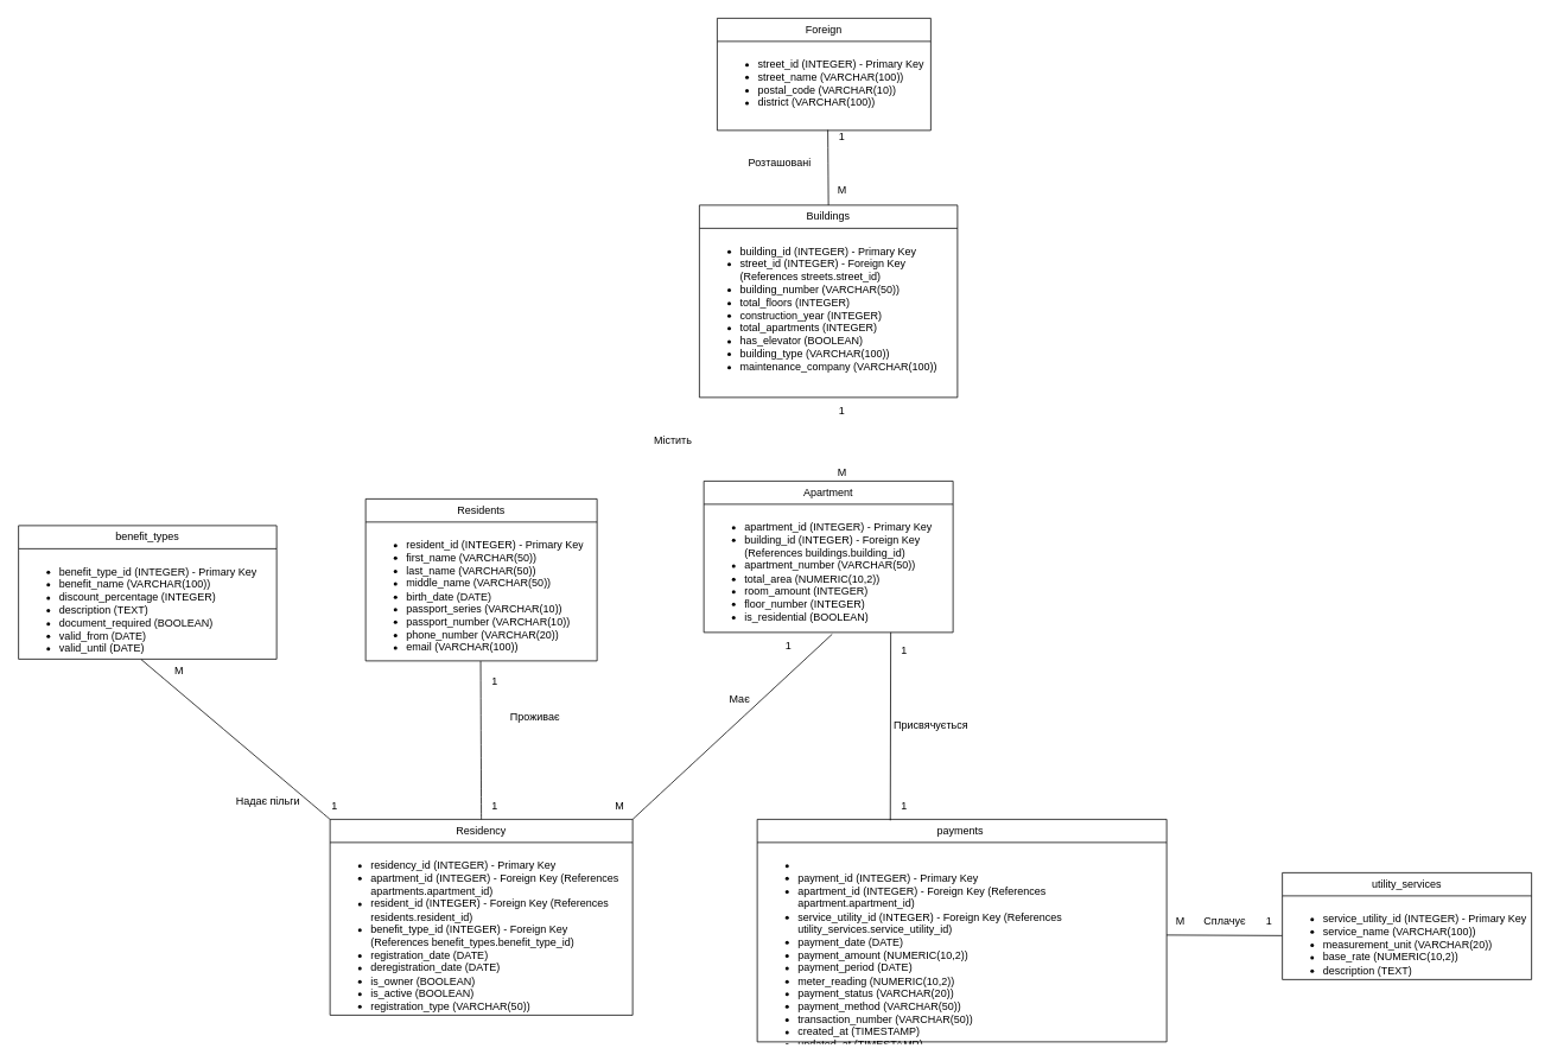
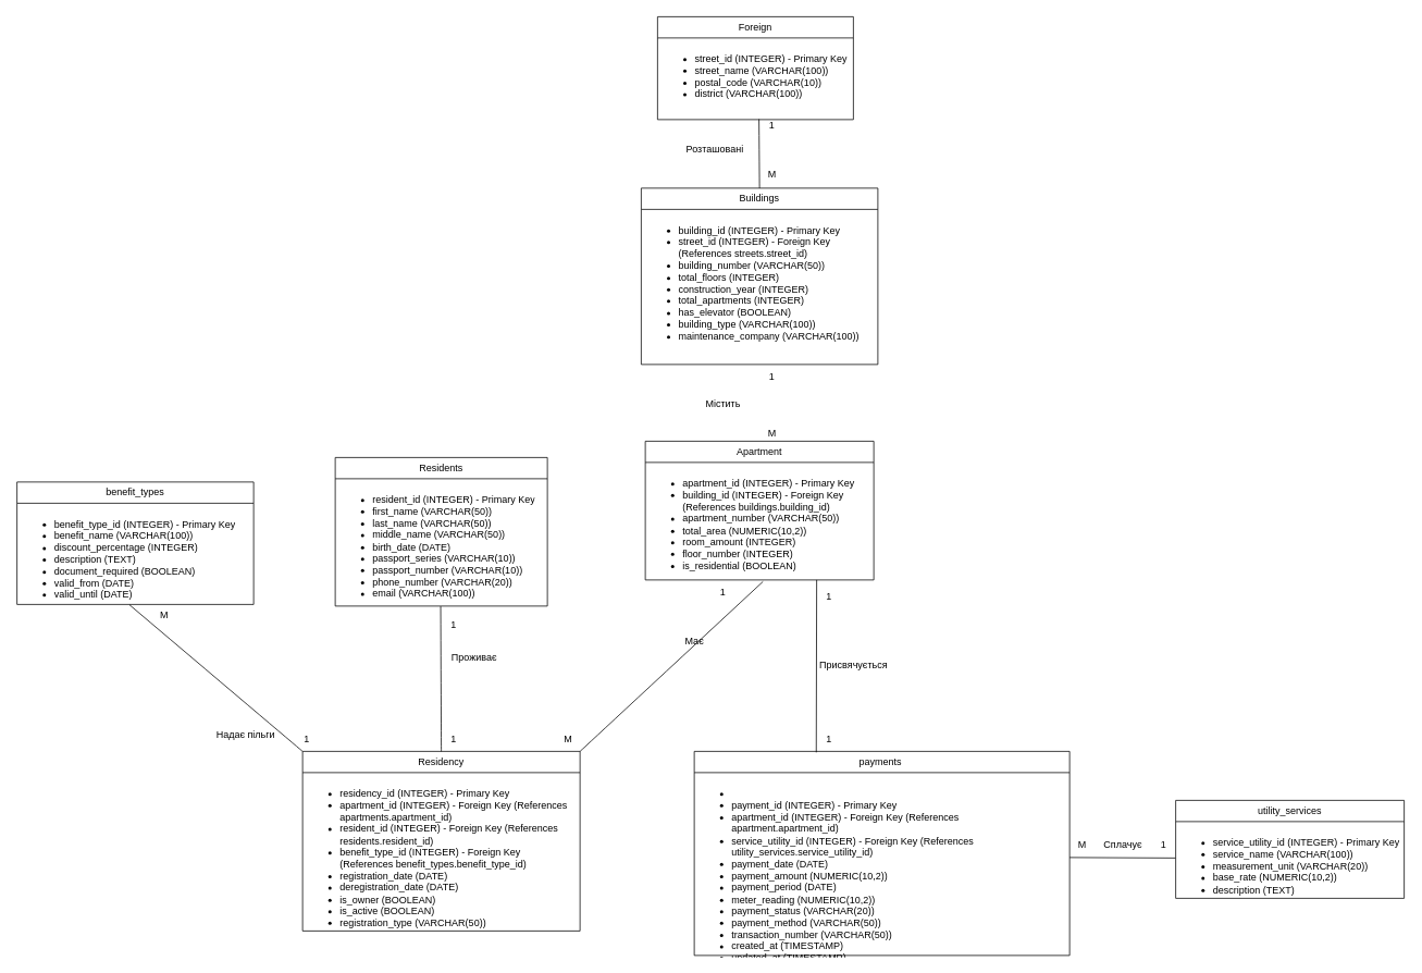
- <mxCell id="19" value="Містить" style="text;html=1;align=center;verticalAlign=middle;resizable=0;points=[];autosize=1;strokeColor=none;fillColor=none;" parent="1" vertex="1"><mxGeometry x="720" y="480" width="70" height="30" as="geometry" /></mxCell>
+ <mxCell id="19" value="Містить" style="text;html=1;align=center;verticalAlign=middle;resizable=0;points=[];autosize=1;strokeColor=none;fillColor=none;" parent="1" vertex="1"><mxGeometry x="850" y="480" width="70" height="30" as="geometry" /></mxCell>
- <mxCell id="18" value="Має" style="text;html=1;align=center;verticalAlign=middle;resizable=0;points=[];autosize=1;strokeColor=none;fillColor=none;" parent="1" vertex="1"><mxGeometry x="805" y="770" width="50" height="30" as="geometry" /></mxCell>
+ <mxCell id="18" value="Має" style="text;html=1;align=center;verticalAlign=middle;resizable=0;points=[];autosize=1;strokeColor=none;fillColor=none;" parent="1" vertex="1"><mxGeometry x="825" y="770" width="50" height="30" as="geometry" /></mxCell>
- <mxCell id="17" value="Проживає" style="text;html=1;align=center;verticalAlign=middle;resizable=0;points=[];autosize=1;strokeColor=none;fillColor=none;" parent="1" vertex="1"><mxGeometry x="560" y="790" width="80" height="30" as="geometry" /></mxCell>
+ <mxCell id="17" value="Проживає" style="text;html=1;align=center;verticalAlign=middle;resizable=0;points=[];autosize=1;strokeColor=none;fillColor=none;" parent="1" vertex="1"><mxGeometry x="540" y="790" width="80" height="30" as="geometry" /></mxCell>
